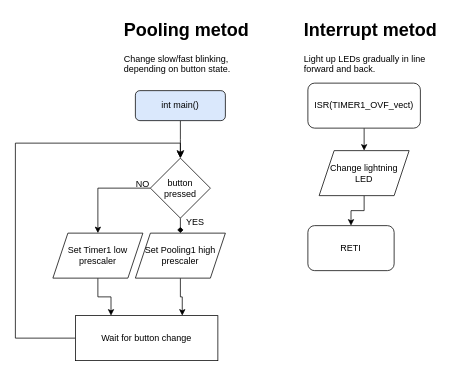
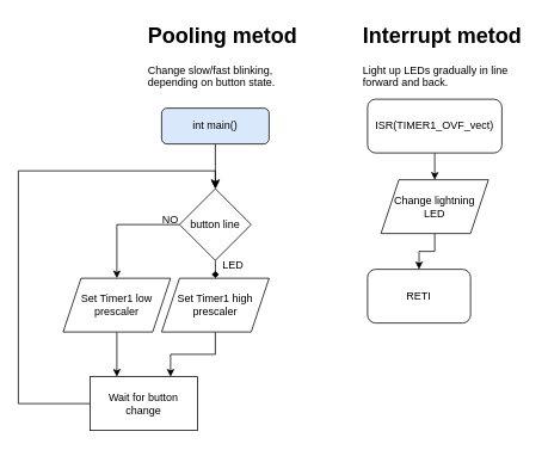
- <mxCell id="9" value="button pressed" style="rhombus;whiteSpace=wrap;html=1;" vertex="1" parent="1"><mxGeometry x="200" y="210" width="80" height="80" as="geometry" /></mxCell>
+ <mxCell id="9" value="button line" style="rhombus;whiteSpace=wrap;html=1;" vertex="1" parent="1"><mxGeometry x="200" y="210" width="80" height="80" as="geometry" /></mxCell>
- <mxCell id="14" value="YES" style="text;html=1;strokeColor=none;fillColor=none;align=center;verticalAlign=middle;whiteSpace=wrap;rounded=0;" vertex="1" parent="1"><mxGeometry x="230" y="280" width="60" height="30" as="geometry" /></mxCell>
+ <mxCell id="14" value="LED" style="text;html=1;strokeColor=none;fillColor=none;align=center;verticalAlign=middle;whiteSpace=wrap;rounded=0;" vertex="1" parent="1"><mxGeometry x="230" y="280" width="60" height="30" as="geometry" /></mxCell>
- <mxCell id="13" value="Set Pooling1 high prescaler" style="shape=parallelogram;perimeter=parallelogramPerimeter;whiteSpace=wrap;html=1;fixedSize=1;" vertex="1" parent="1"><mxGeometry x="180" y="310" width="120" height="60" as="geometry" /></mxCell>
+ <mxCell id="13" value="Set Timer1 high prescaler" style="shape=parallelogram;perimeter=parallelogramPerimeter;whiteSpace=wrap;html=1;fixedSize=1;" vertex="1" parent="1"><mxGeometry x="180" y="310" width="120" height="60" as="geometry" /></mxCell>
- <mxCell id="17" value="Wait for button change" style="rounded=0;whiteSpace=wrap;html=1;" vertex="1" parent="1"><mxGeometry x="100" y="420" width="190" height="60" as="geometry" /></mxCell>
+ <mxCell id="17" value="Wait for button change" style="rounded=0;whiteSpace=wrap;html=1;" vertex="1" parent="1"><mxGeometry x="100" y="420" width="120" height="60" as="geometry" /></mxCell>
